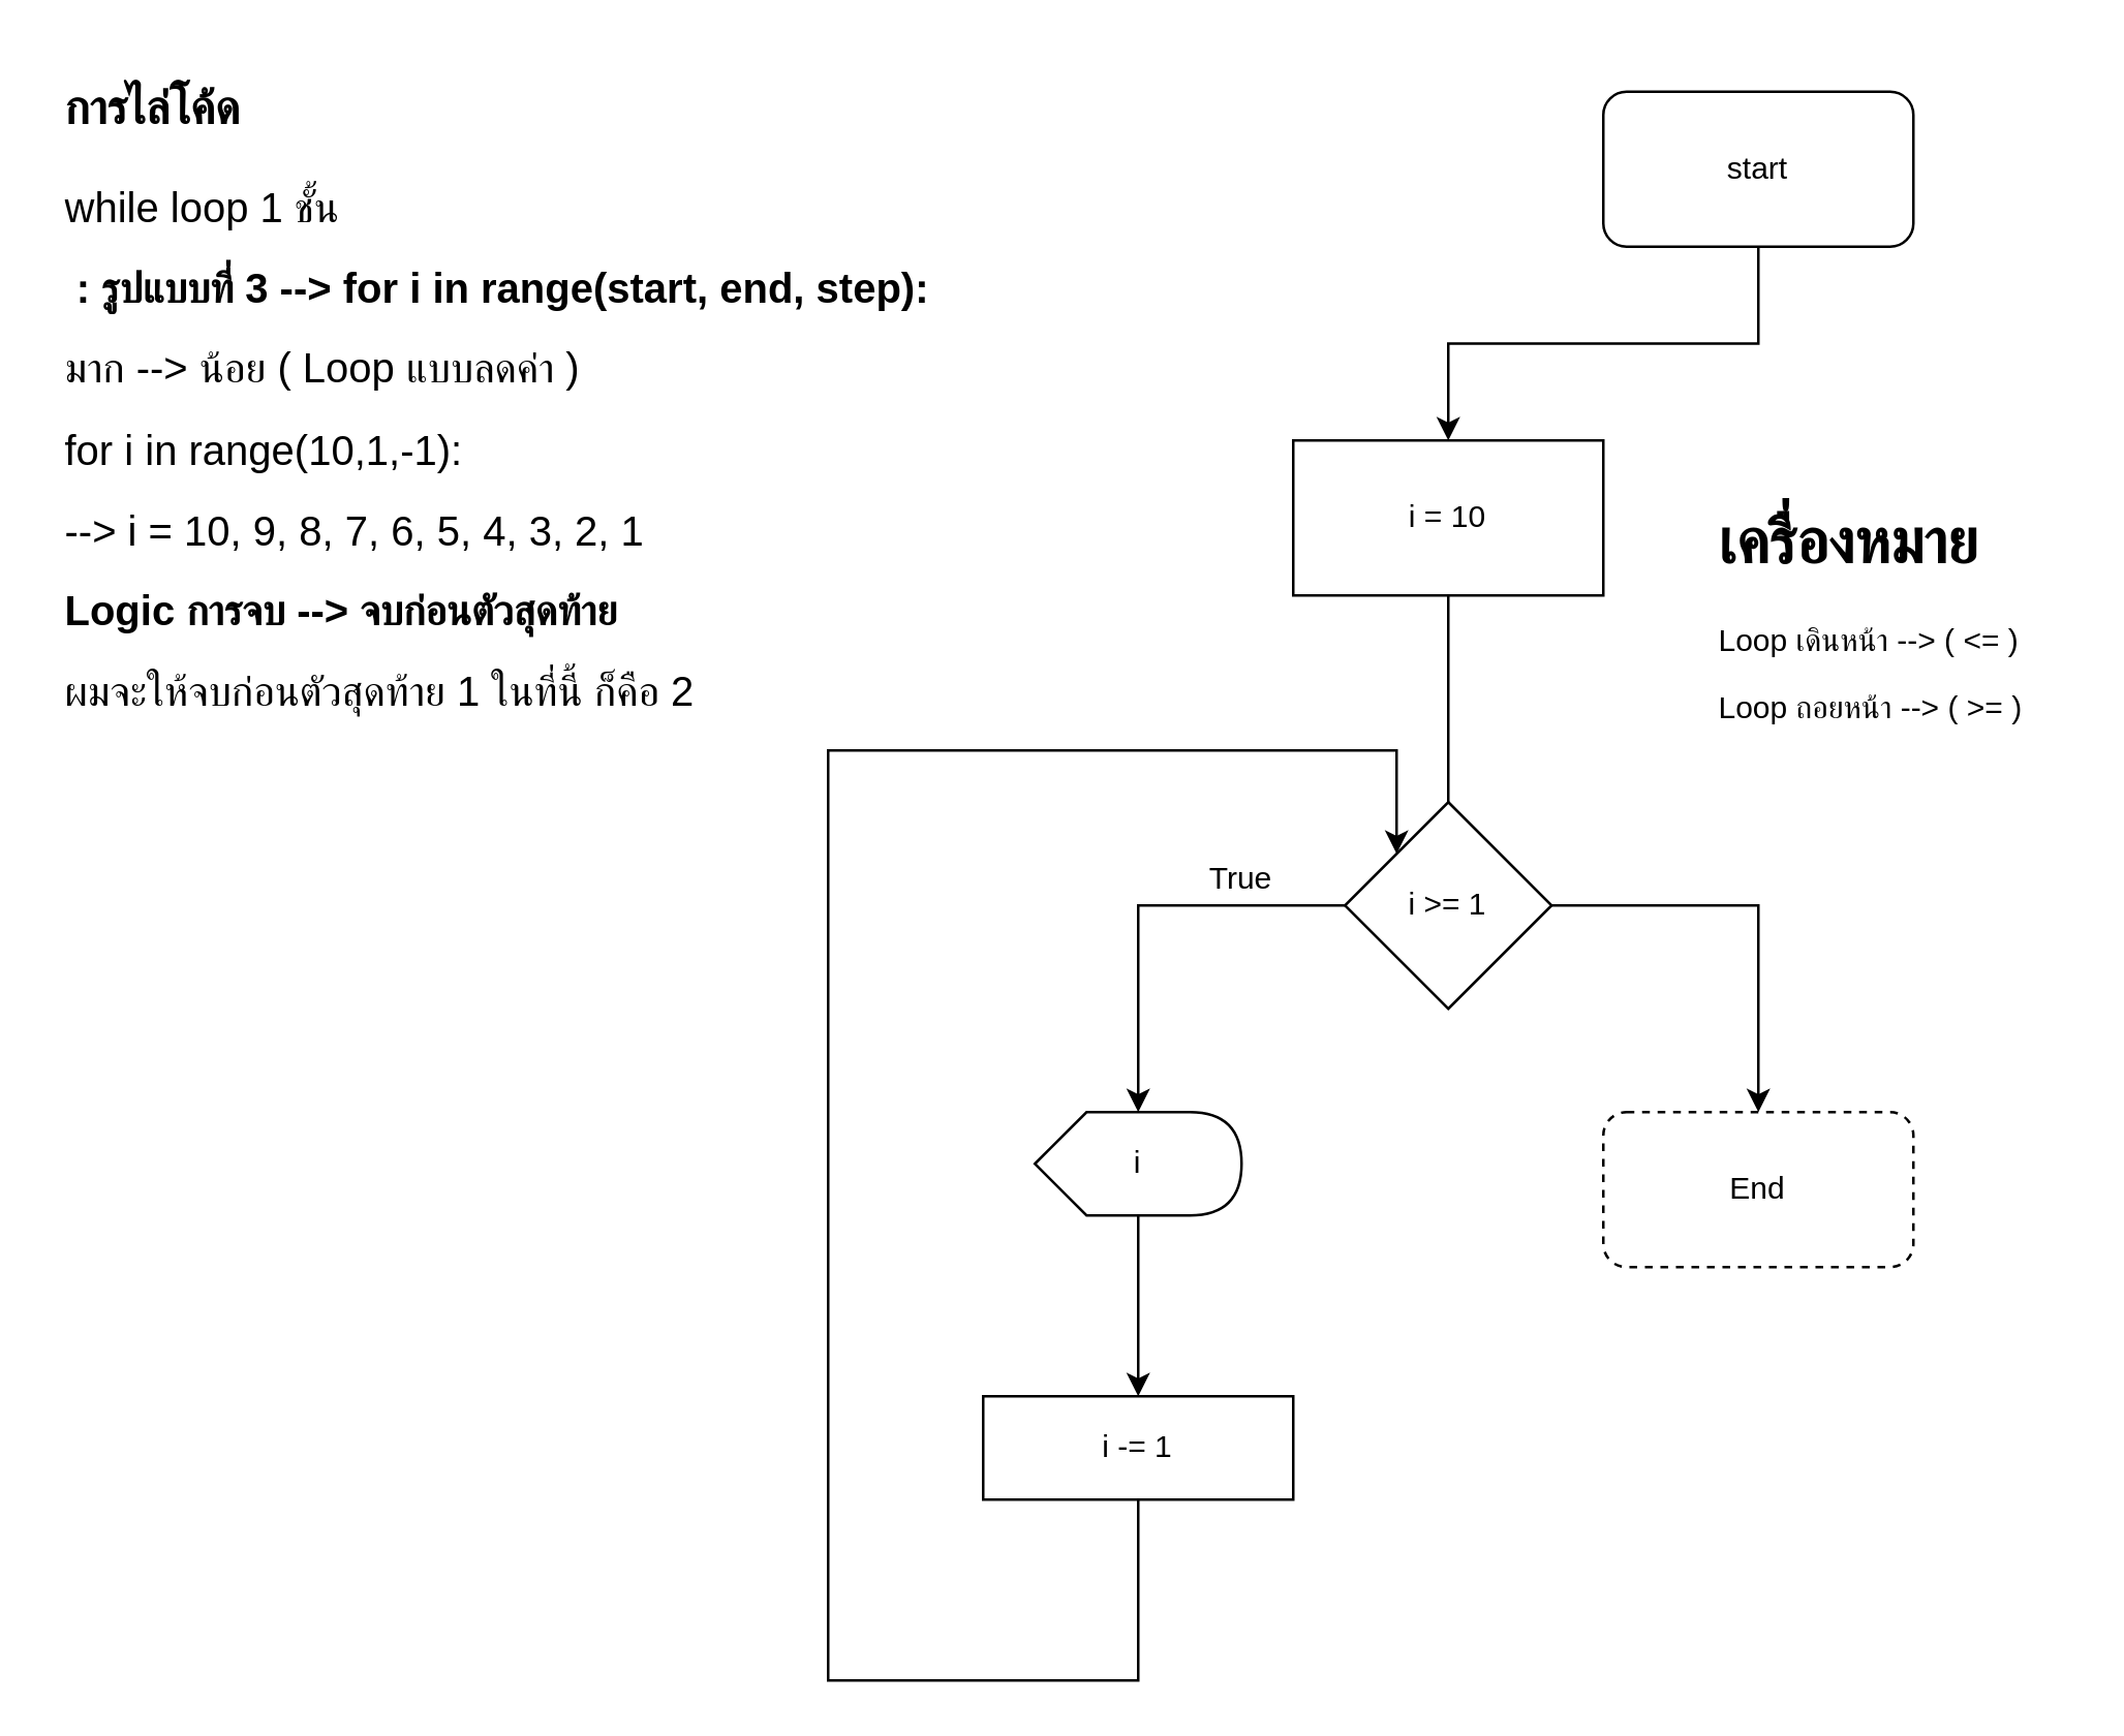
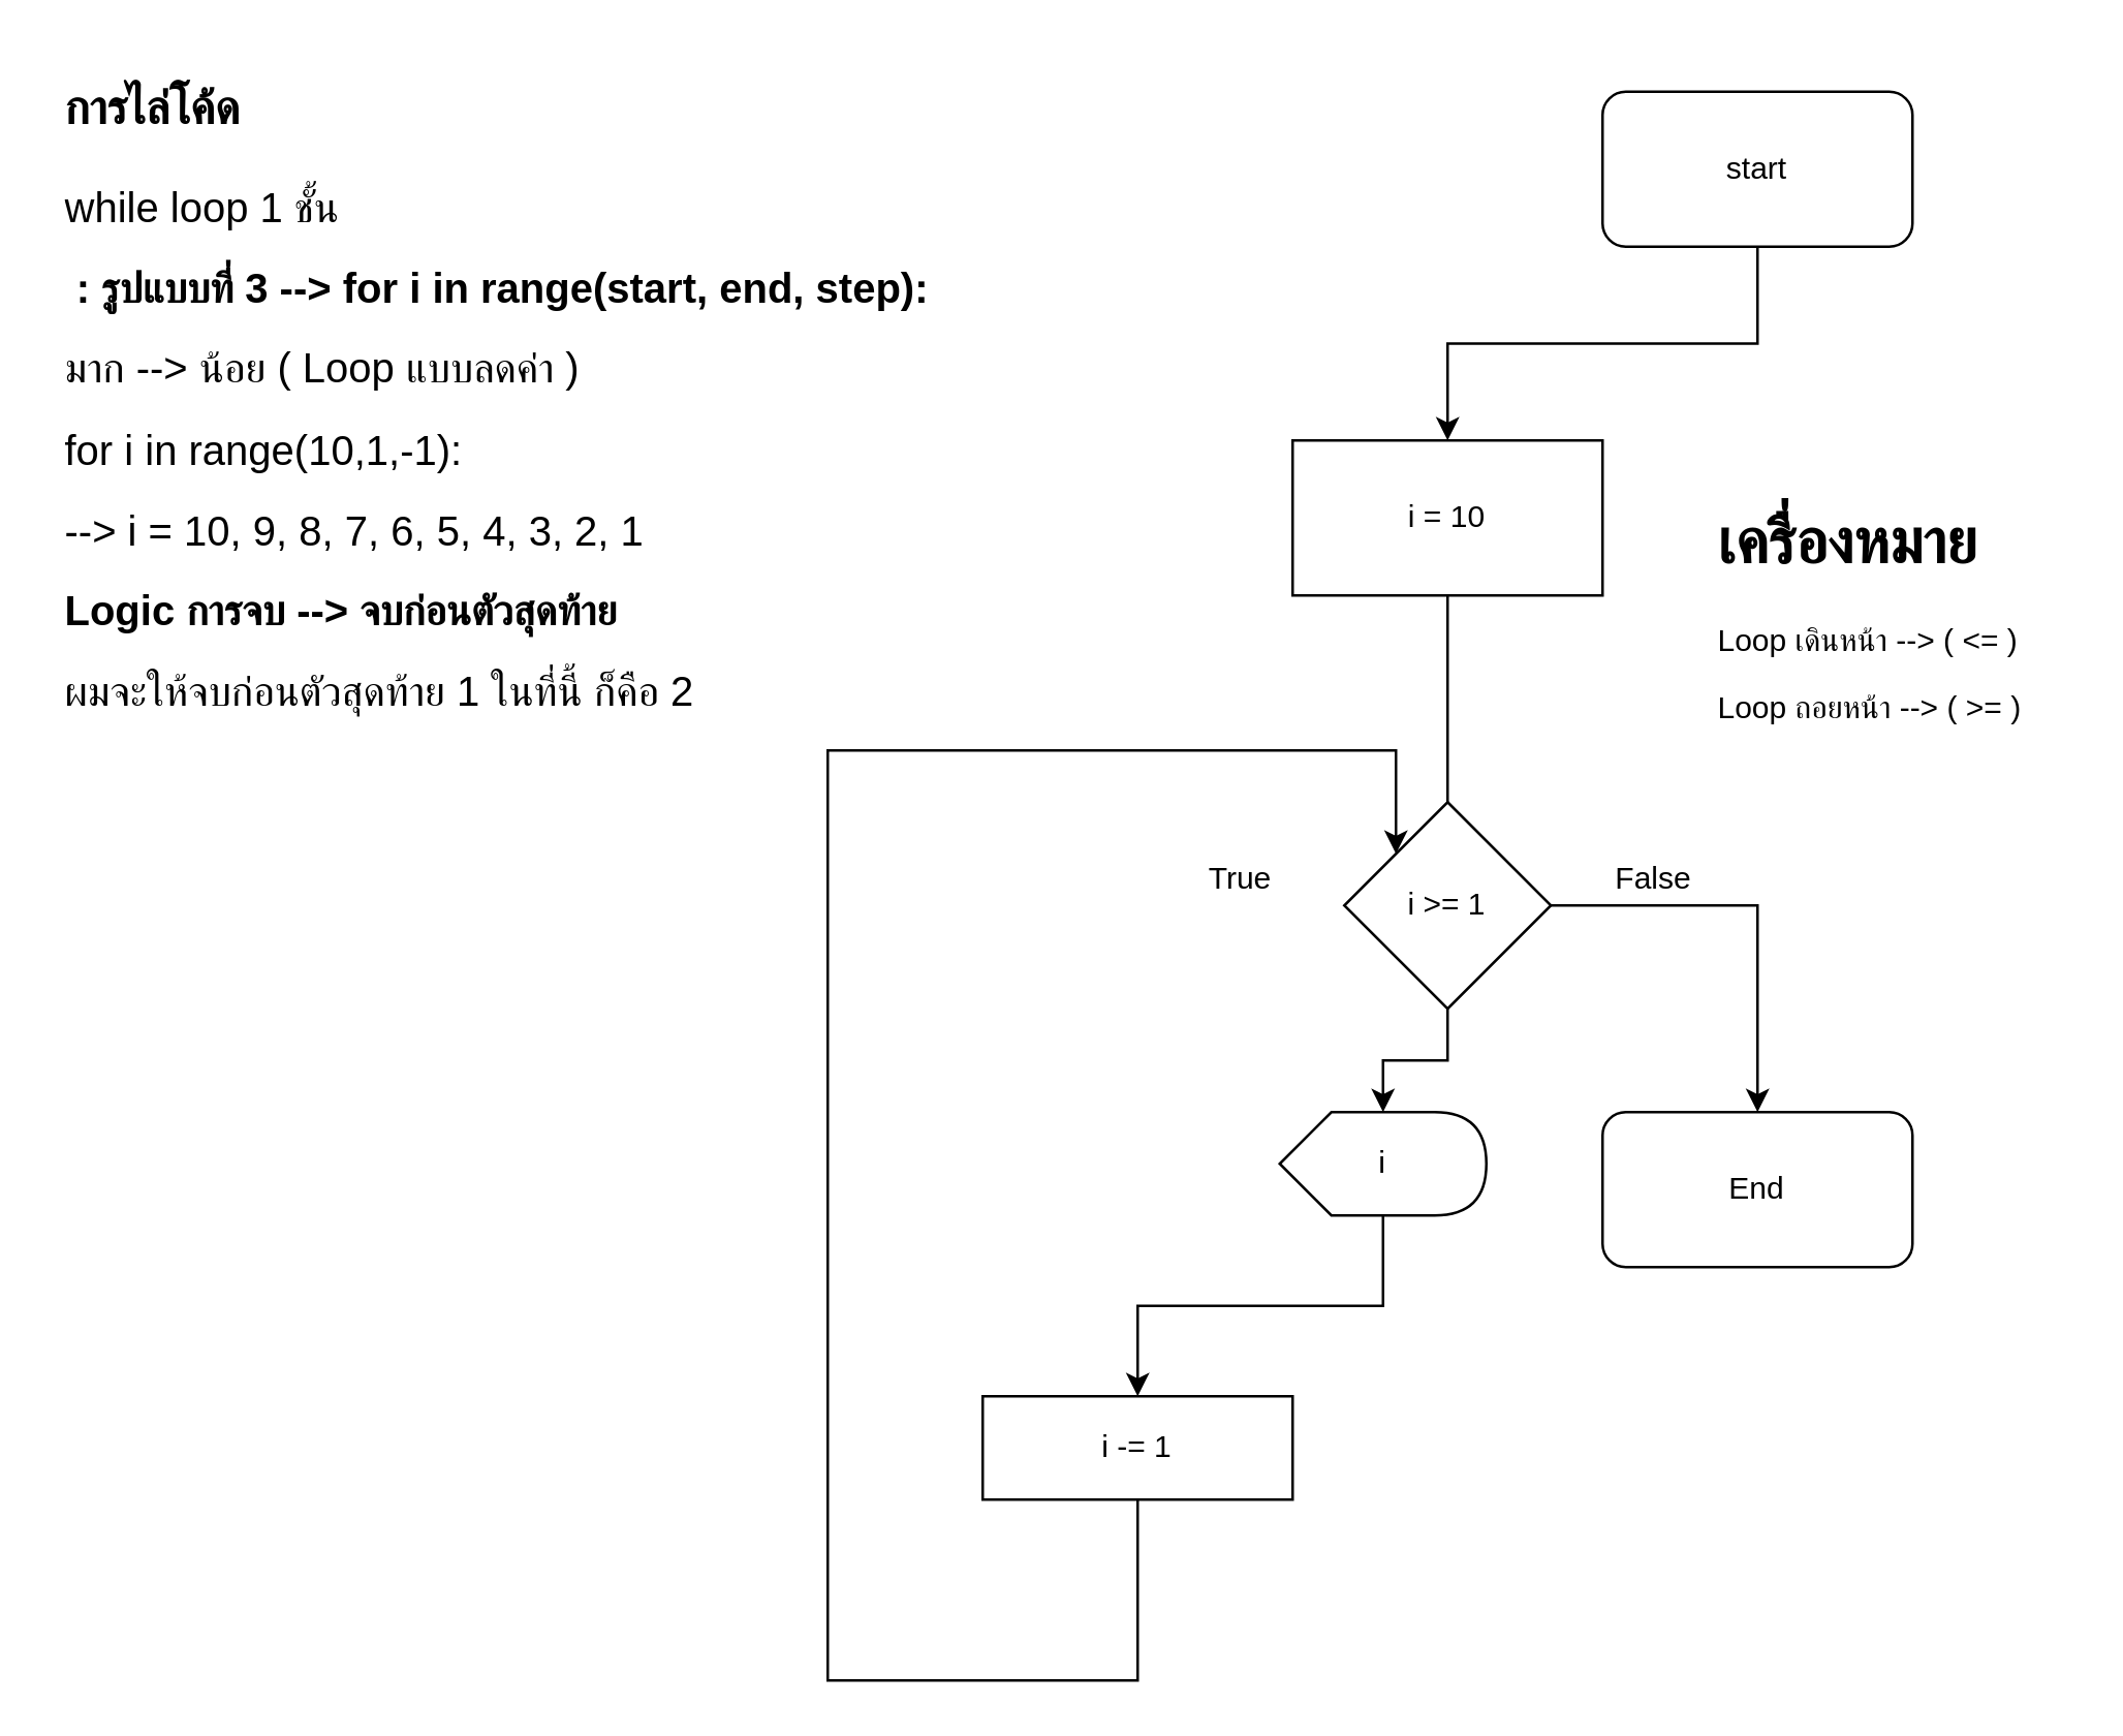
+ <mxCell id="17" value="False" style="text;html=1;strokeColor=none;fillColor=none;align=center;verticalAlign=middle;whiteSpace=wrap;rounded=0;" parent="1" vertex="1"><mxGeometry x="620" y="330" width="40" height="20" as="geometry" /></mxCell>
- <mxCell id="12" value="i" style="shape=display;whiteSpace=wrap;html=1;" parent="1" vertex="1"><mxGeometry x="400" y="430" width="80" height="40" as="geometry" /></mxCell>
+ <mxCell id="12" value="i" style="shape=display;whiteSpace=wrap;html=1;" parent="1" vertex="1"><mxGeometry x="495" y="430" width="80" height="40" as="geometry" /></mxCell>
- <mxCell id="16" value="End" style="rounded=1;whiteSpace=wrap;html=1;dashed=1;" parent="1" vertex="1"><mxGeometry x="620" y="430" width="120" height="60" as="geometry" /></mxCell>
+ <mxCell id="16" value="End" style="rounded=1;whiteSpace=wrap;html=1;" parent="1" vertex="1"><mxGeometry x="620" y="430" width="120" height="60" as="geometry" /></mxCell>
